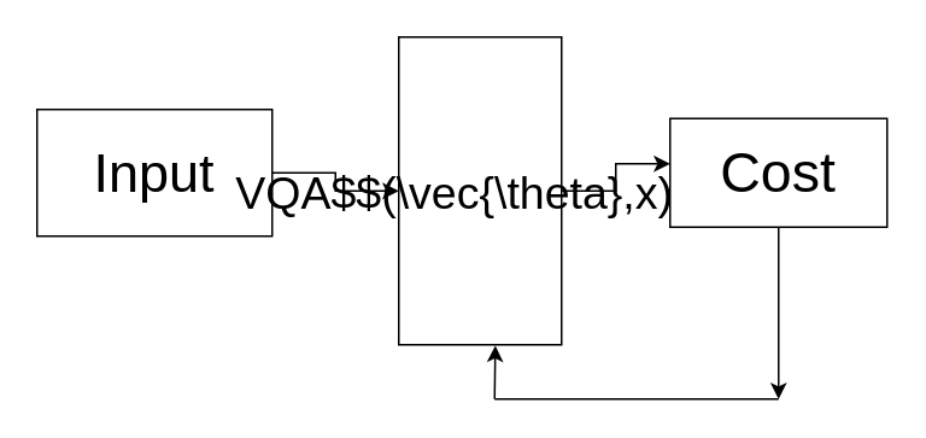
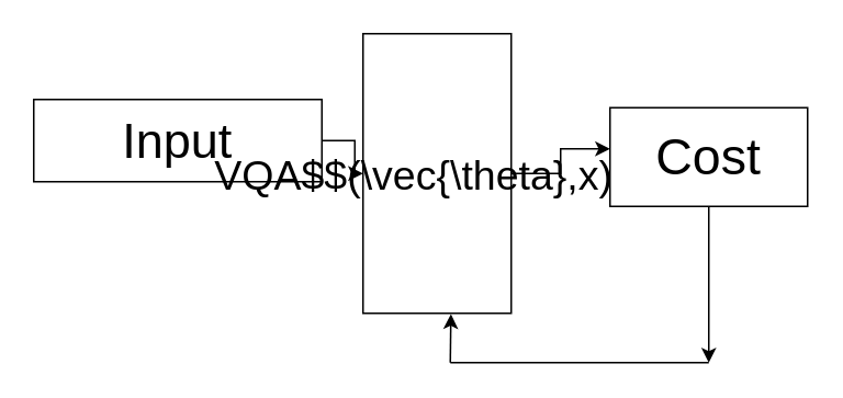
- <mxCell id="3" value="Input" style="rounded=0;whiteSpace=wrap;html=1;fontSize=30;" parent="1" vertex="1"><mxGeometry x="20" y="60" width="130" height="70" as="geometry" /></mxCell>
+ <mxCell id="3" value="Input" style="rounded=0;whiteSpace=wrap;html=1;fontSize=30;" parent="1" vertex="1"><mxGeometry x="20" y="60" width="175" height="50" as="geometry" /></mxCell>
